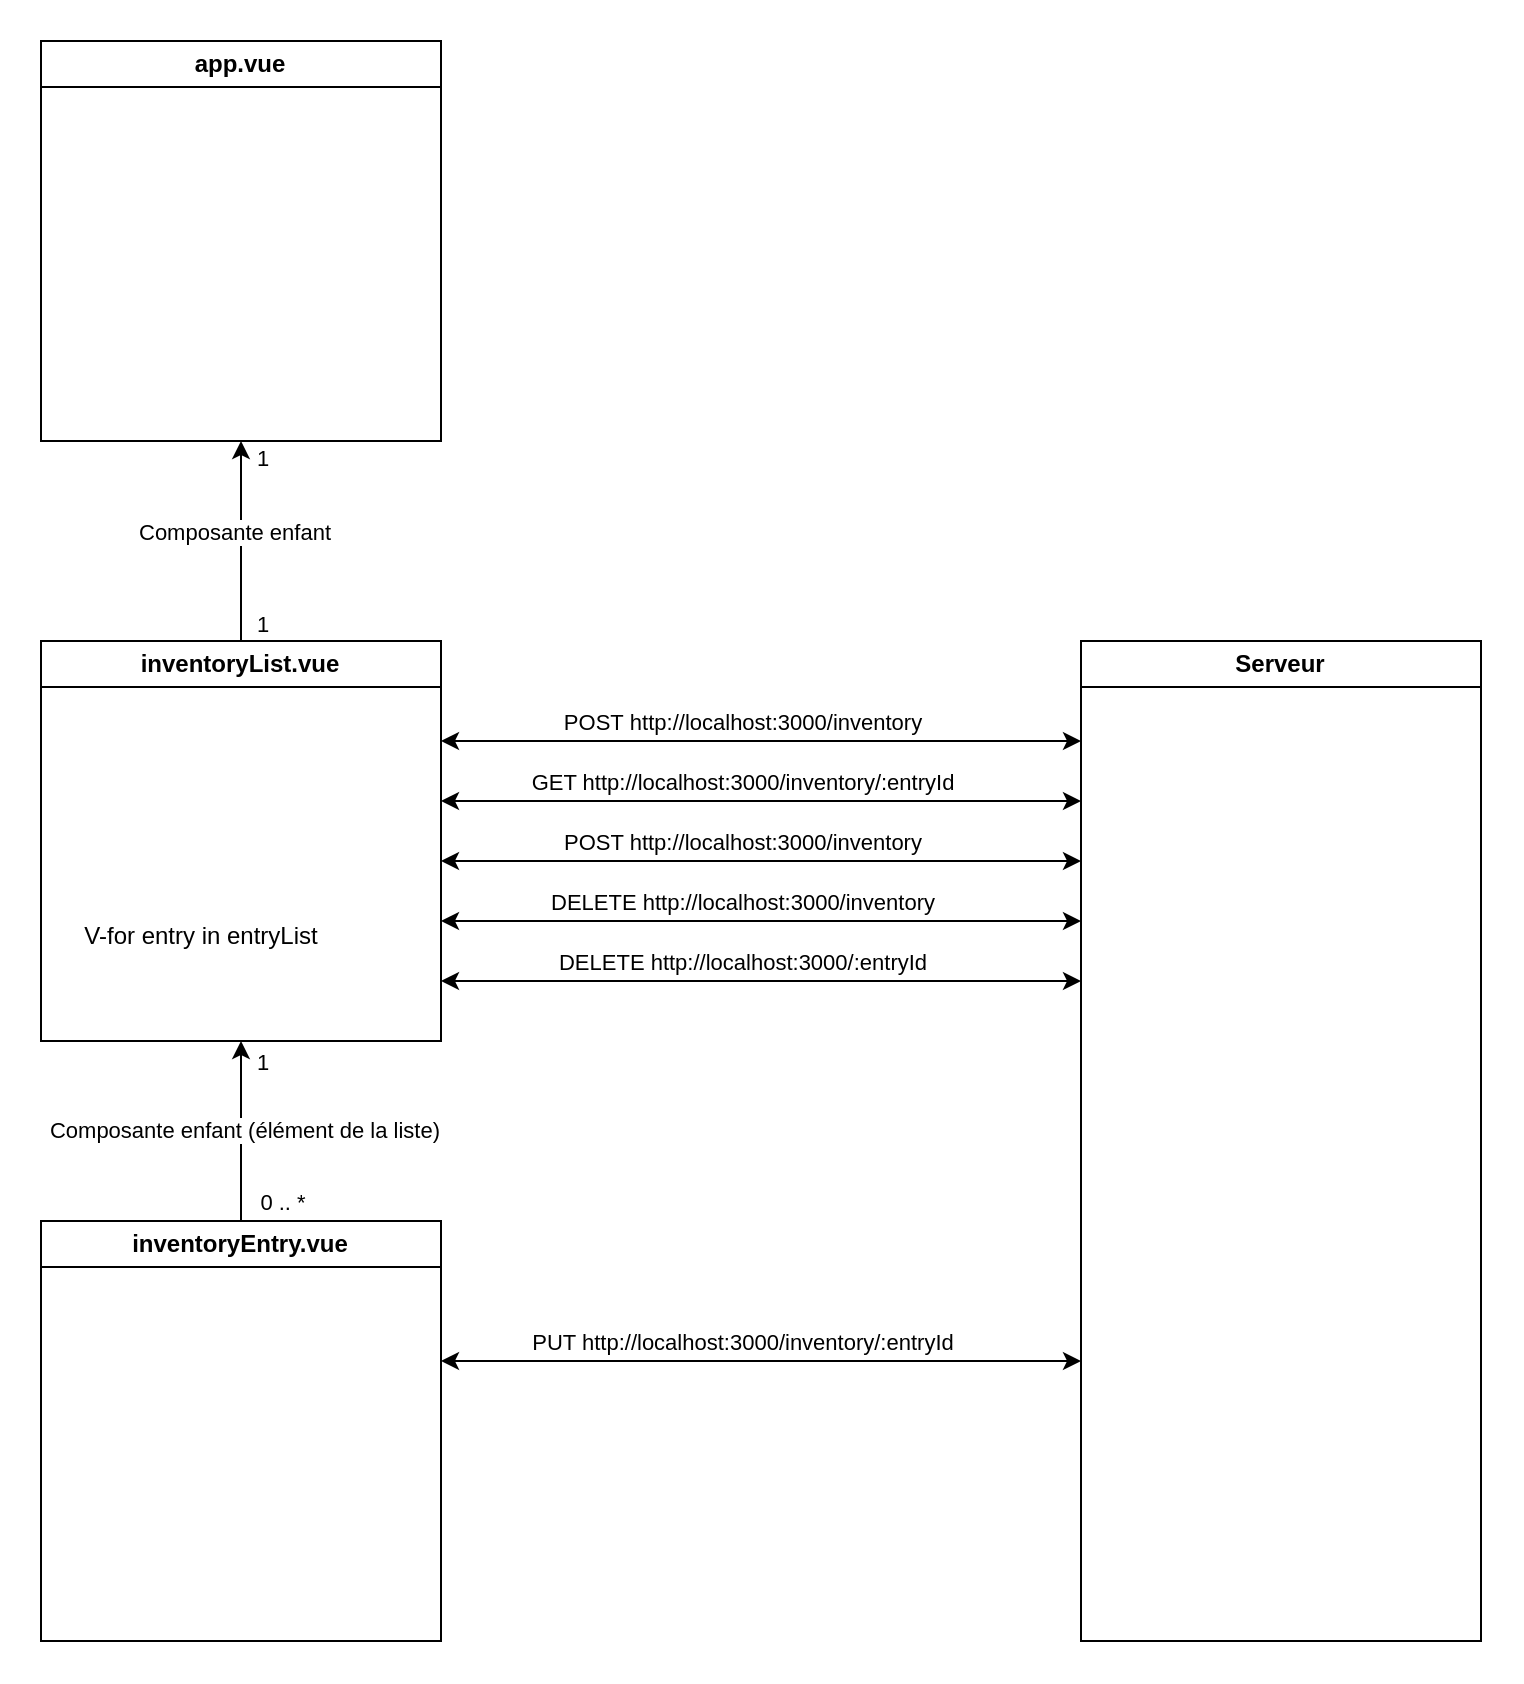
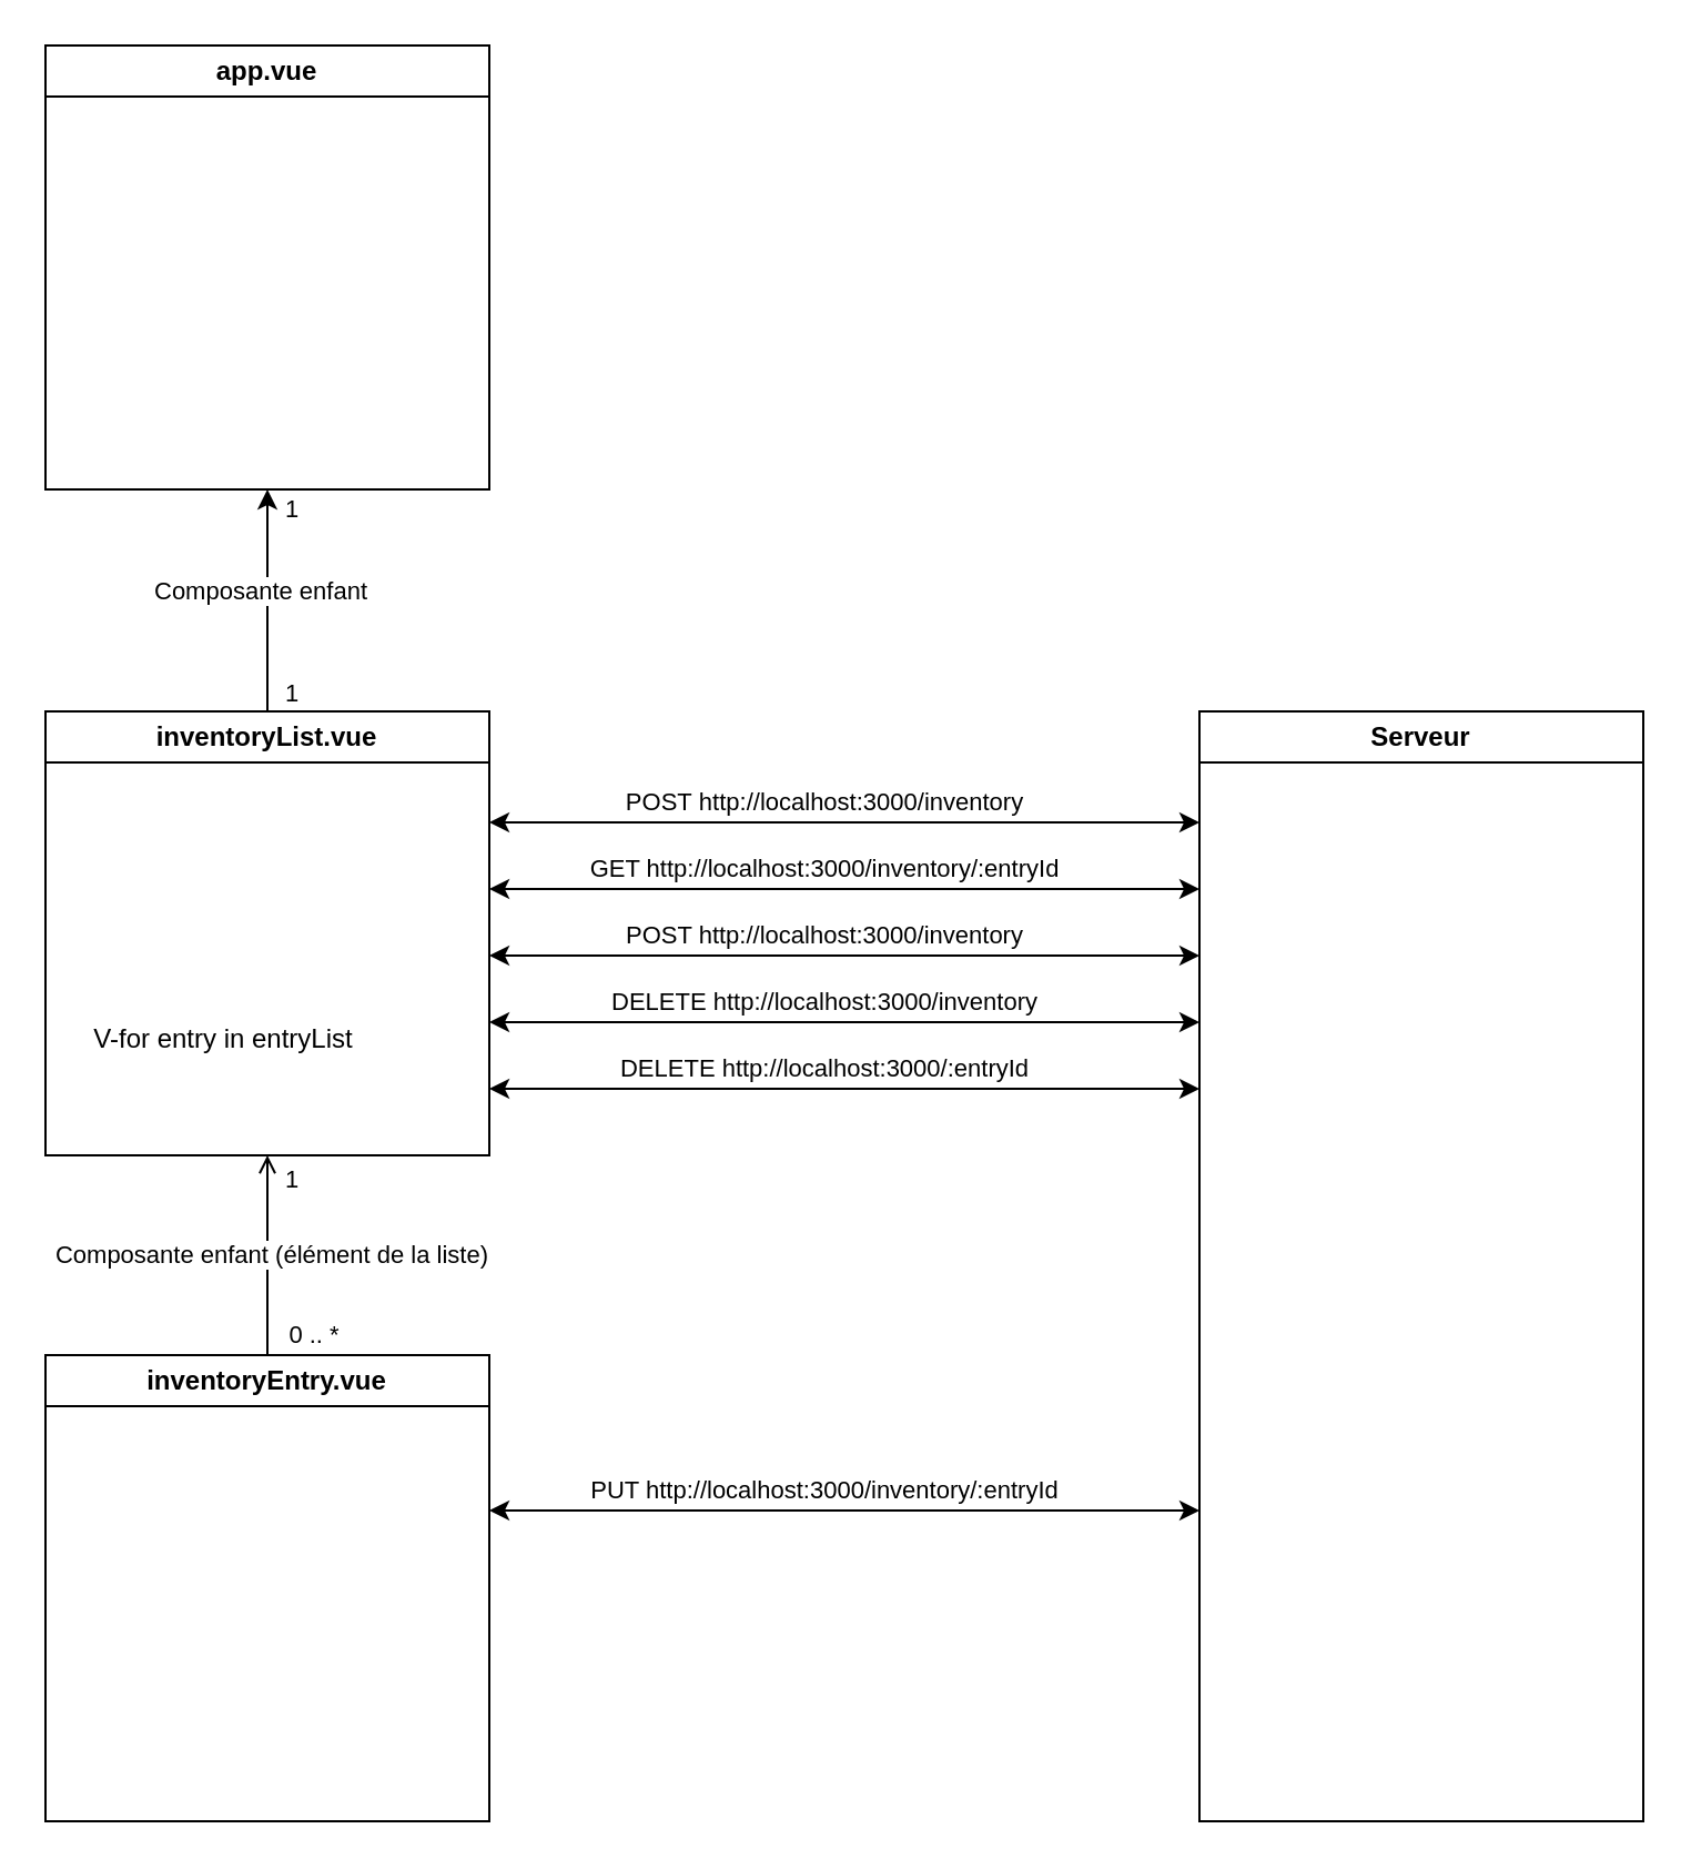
- <mxCell id="8" style="edgeStyle=orthogonalEdgeStyle;rounded=0;orthogonalLoop=1;jettySize=auto;html=1;entryX=0.5;entryY=1;entryDx=0;entryDy=0;" edge="1" parent="1" source="12" target="6"><mxGeometry relative="1" as="geometry" /></mxCell>
+ <mxCell id="8" style="edgeStyle=orthogonalEdgeStyle;rounded=0;orthogonalLoop=1;jettySize=auto;html=1;entryX=0.5;entryY=1;entryDx=0;entryDy=0;endArrow=open;" edge="1" parent="1" source="12" target="6"><mxGeometry relative="1" as="geometry" /></mxCell>
